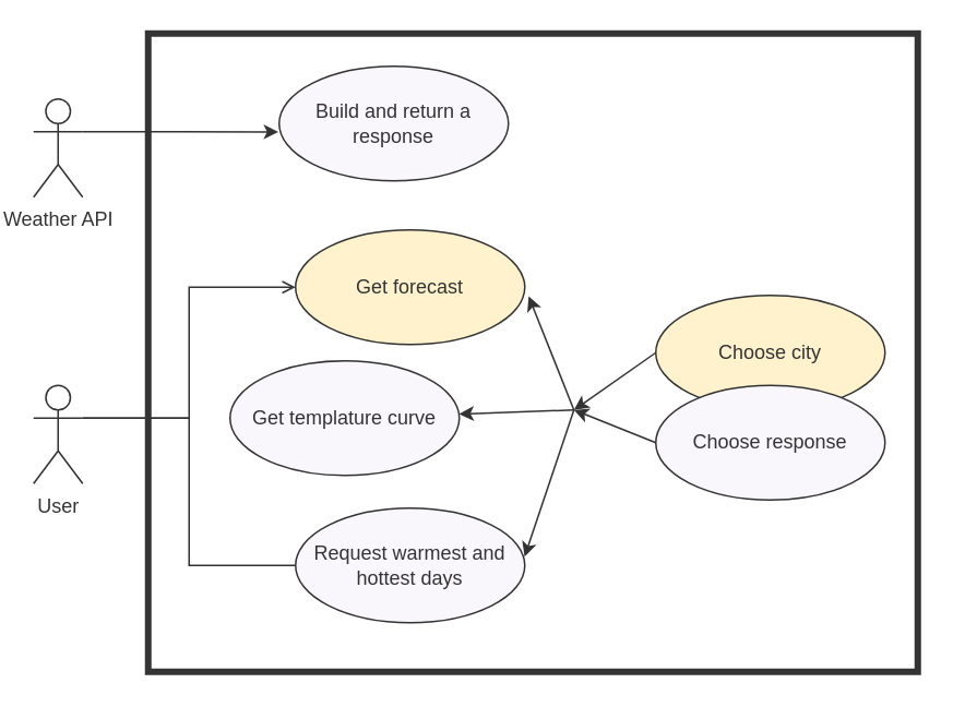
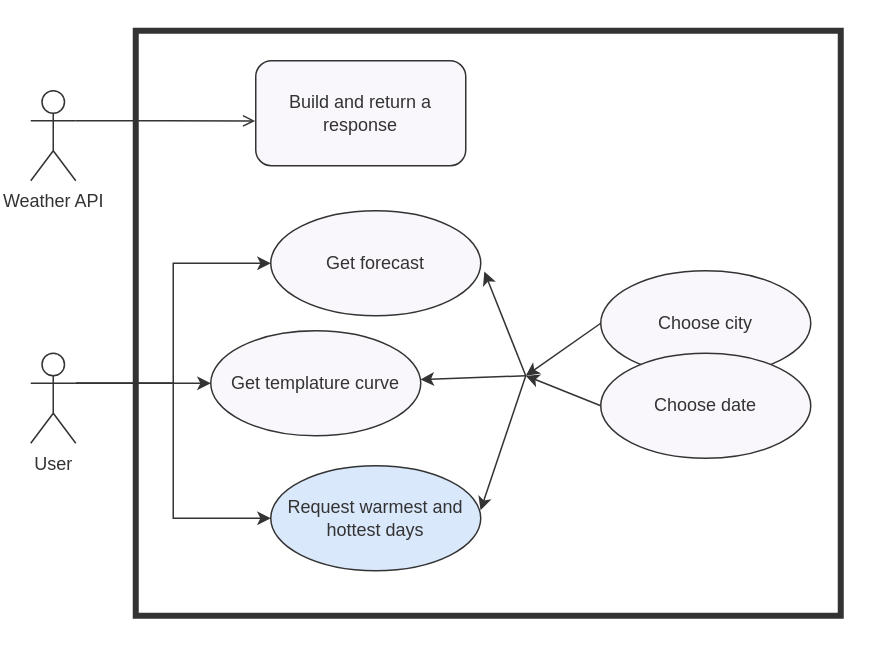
- <mxCell id="6" value="Build and return a response" style="ellipse;whiteSpace=wrap;html=1;labelBackgroundColor=none;strokeColor=#333333;fontColor=#333333;fillColor=#F9F7FC;" parent="1" vertex="1"><mxGeometry x="170" y="40" width="140" height="70" as="geometry" /></mxCell>
+ <mxCell id="6" value="Build and return a response" style="whiteSpace=wrap;html=1;labelBackgroundColor=none;strokeColor=#333333;fontColor=#333333;fillColor=#F9F7FC;rounded=1;" parent="1" vertex="1"><mxGeometry x="170" y="40" width="140" height="70" as="geometry" /></mxCell>
- <mxCell id="4" style="edgeStyle=orthogonalEdgeStyle;rounded=0;orthogonalLoop=1;jettySize=auto;html=1;exitX=1;exitY=0.333;exitDx=0;exitDy=0;exitPerimeter=0;labelBackgroundColor=none;fontColor=#333333;strokeColor=#333333;entryX=-0.003;entryY=0.573;entryDx=0;entryDy=0;entryPerimeter=0;" parent="1" source="5" target="6" edge="1"><mxGeometry relative="1" as="geometry"><mxPoint x="150" y="60" as="targetPoint" /></mxGeometry></mxCell>
+ <mxCell id="4" style="edgeStyle=orthogonalEdgeStyle;rounded=0;orthogonalLoop=1;jettySize=auto;html=1;exitX=1;exitY=0.333;exitDx=0;exitDy=0;exitPerimeter=0;labelBackgroundColor=none;fontColor=#333333;strokeColor=#333333;entryX=-0.003;entryY=0.573;entryDx=0;entryDy=0;entryPerimeter=0;endArrow=open;" parent="1" source="5" target="6" edge="1"><mxGeometry relative="1" as="geometry"><mxPoint x="150" y="60" as="targetPoint" /></mxGeometry></mxCell>
- <mxCell id="14" style="edgeStyle=orthogonalEdgeStyle;rounded=0;orthogonalLoop=1;jettySize=auto;html=1;entryX=0;entryY=0.5;entryDx=0;entryDy=0;labelBackgroundColor=none;strokeColor=#333333;fontColor=#333333;exitX=1;exitY=0.333;exitDx=0;exitDy=0;exitPerimeter=0;endArrow=open;" edge="1" parent="1" source="3" target="11"><mxGeometry relative="1" as="geometry"><mxPoint x="60" y="230" as="sourcePoint" /><mxPoint x="180" y="265" as="targetPoint" /></mxGeometry></mxCell>
+ <mxCell id="14" style="edgeStyle=orthogonalEdgeStyle;rounded=0;orthogonalLoop=1;jettySize=auto;html=1;entryX=0;entryY=0.5;entryDx=0;entryDy=0;labelBackgroundColor=none;strokeColor=#333333;fontColor=#333333;exitX=1;exitY=0.333;exitDx=0;exitDy=0;exitPerimeter=0;" edge="1" parent="1" source="3" target="11"><mxGeometry relative="1" as="geometry"><mxPoint x="60" y="230" as="sourcePoint" /><mxPoint x="180" y="265" as="targetPoint" /></mxGeometry></mxCell>
- <mxCell id="11" value="Get forecast" style="ellipse;whiteSpace=wrap;html=1;labelBackgroundColor=none;strokeColor=#333333;fontColor=#333333;fillColor=#fff2cc;" vertex="1" parent="1"><mxGeometry x="180" y="140" width="140" height="70" as="geometry" /></mxCell>
+ <mxCell id="11" value="Get forecast" style="ellipse;whiteSpace=wrap;html=1;labelBackgroundColor=none;strokeColor=#333333;fontColor=#333333;fillColor=#F9F7FC;" vertex="1" parent="1"><mxGeometry x="180" y="140" width="140" height="70" as="geometry" /></mxCell>
- <mxCell id="7" value="Choose city" style="ellipse;whiteSpace=wrap;html=1;labelBackgroundColor=none;strokeColor=#333333;fontColor=#333333;fillColor=#fff2cc;" parent="1" vertex="1"><mxGeometry x="400" y="180" width="140" height="70" as="geometry" /></mxCell>
+ <mxCell id="7" value="Choose city" style="ellipse;whiteSpace=wrap;html=1;labelBackgroundColor=none;strokeColor=#333333;fontColor=#333333;fillColor=#F9F7FC;" parent="1" vertex="1"><mxGeometry x="400" y="180" width="140" height="70" as="geometry" /></mxCell>
+ <mxCell id="13" style="edgeStyle=orthogonalEdgeStyle;rounded=0;orthogonalLoop=1;jettySize=auto;html=1;exitX=1;exitY=0.333;exitDx=0;exitDy=0;exitPerimeter=0;entryX=0;entryY=0.5;entryDx=0;entryDy=0;labelBackgroundColor=none;strokeColor=#333333;fontColor=#333333;" edge="1" parent="1" source="3" target="12"><mxGeometry relative="1" as="geometry"><mxPoint x="60" y="265" as="sourcePoint" /><mxPoint x="190" y="355" as="targetPoint" /></mxGeometry></mxCell>
- <mxCell id="8" value="Choose response" style="ellipse;whiteSpace=wrap;html=1;labelBackgroundColor=none;strokeColor=#333333;fontColor=#333333;fillColor=#F9F7FC;" parent="1" vertex="1"><mxGeometry x="400" y="235" width="140" height="70" as="geometry" /></mxCell>
+ <mxCell id="8" value="Choose date" style="ellipse;whiteSpace=wrap;html=1;labelBackgroundColor=none;strokeColor=#333333;fontColor=#333333;fillColor=#F9F7FC;" parent="1" vertex="1"><mxGeometry x="400" y="235" width="140" height="70" as="geometry" /></mxCell>
- <mxCell id="10" style="edgeStyle=orthogonalEdgeStyle;rounded=0;orthogonalLoop=1;jettySize=auto;html=1;exitX=1;exitY=0.333;exitDx=0;exitDy=0;exitPerimeter=0;entryX=0;entryY=0.5;entryDx=0;entryDy=0;labelBackgroundColor=none;strokeColor=#333333;fontColor=#333333;endArrow=none;" parent="1" source="3" target="9" edge="1"><mxGeometry relative="1" as="geometry"><mxPoint x="70" y="275" as="sourcePoint" /><mxPoint x="200" y="195" as="targetPoint" /></mxGeometry></mxCell>
+ <mxCell id="10" style="edgeStyle=orthogonalEdgeStyle;rounded=0;orthogonalLoop=1;jettySize=auto;html=1;exitX=1;exitY=0.333;exitDx=0;exitDy=0;exitPerimeter=0;entryX=0;entryY=0.5;entryDx=0;entryDy=0;labelBackgroundColor=none;strokeColor=#333333;fontColor=#333333;" parent="1" source="3" target="9" edge="1"><mxGeometry relative="1" as="geometry"><mxPoint x="70" y="275" as="sourcePoint" /><mxPoint x="200" y="195" as="targetPoint" /></mxGeometry></mxCell>
- <mxCell id="9" value="Request warmest and hottest days" style="ellipse;whiteSpace=wrap;html=1;labelBackgroundColor=none;strokeColor=#333333;fontColor=#333333;fillColor=#F9F7FC;" parent="1" vertex="1"><mxGeometry x="180" y="310" width="140" height="70" as="geometry" /></mxCell>
+ <mxCell id="9" value="Request warmest and hottest days" style="ellipse;whiteSpace=wrap;html=1;labelBackgroundColor=none;strokeColor=#333333;fontColor=#333333;fillColor=#dae8fc;" parent="1" vertex="1"><mxGeometry x="180" y="310" width="140" height="70" as="geometry" /></mxCell>
